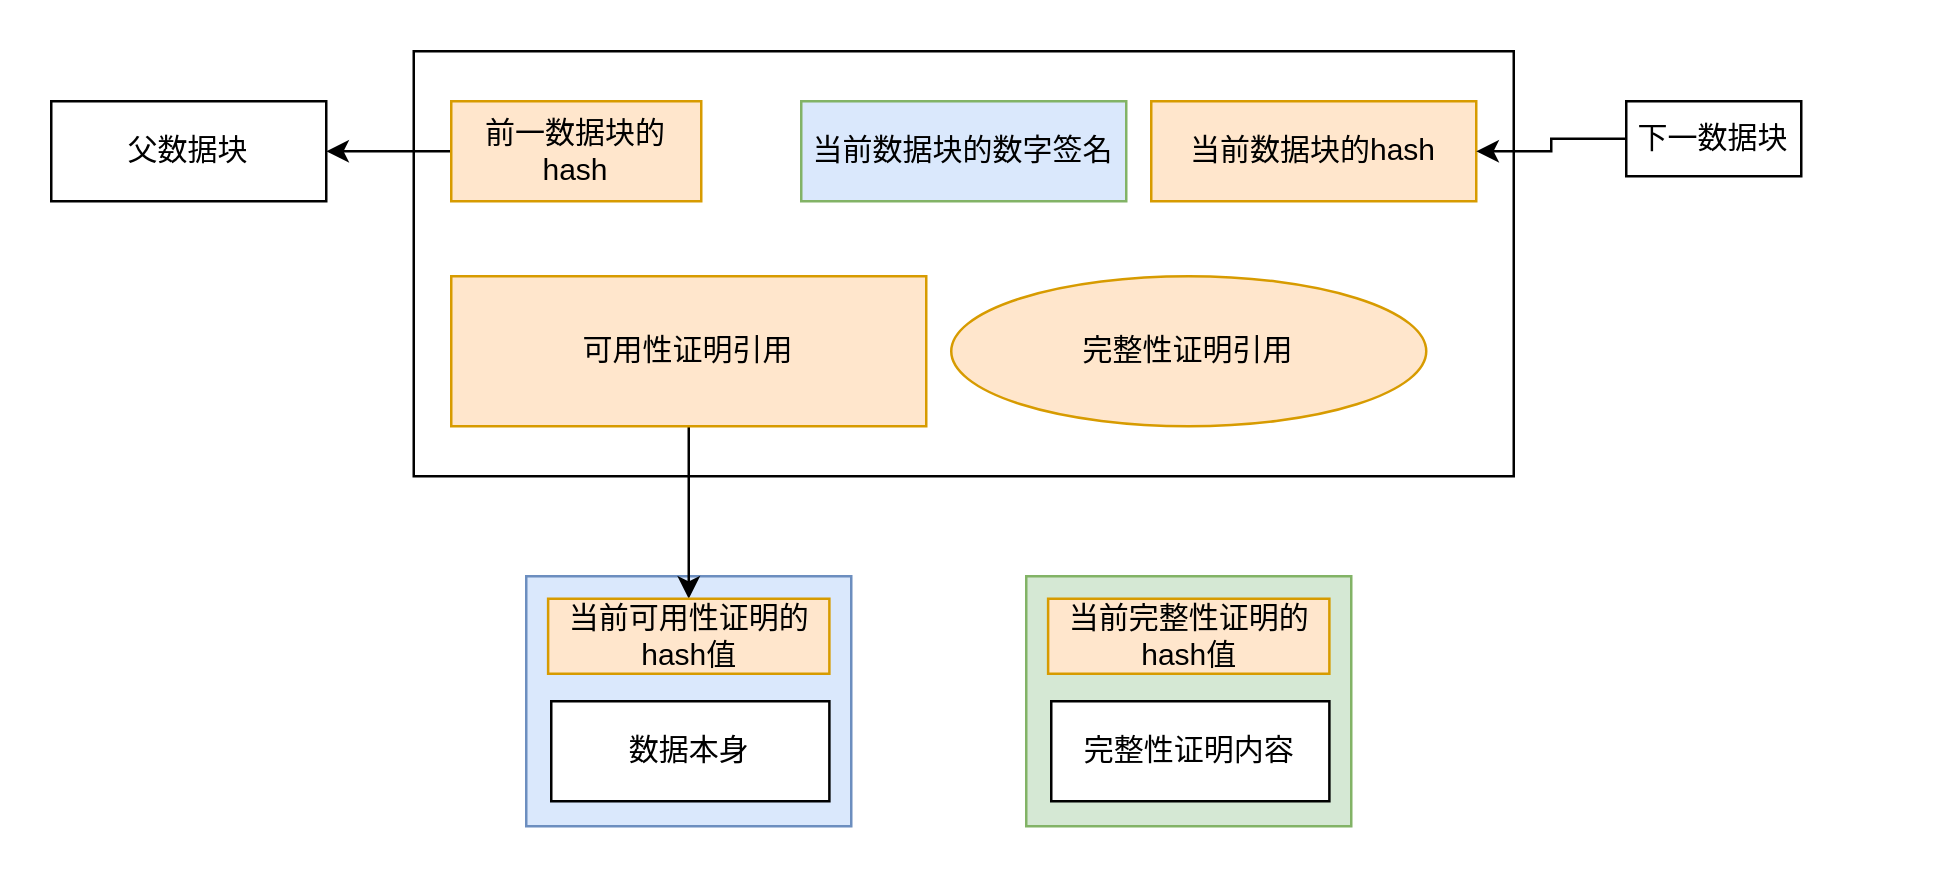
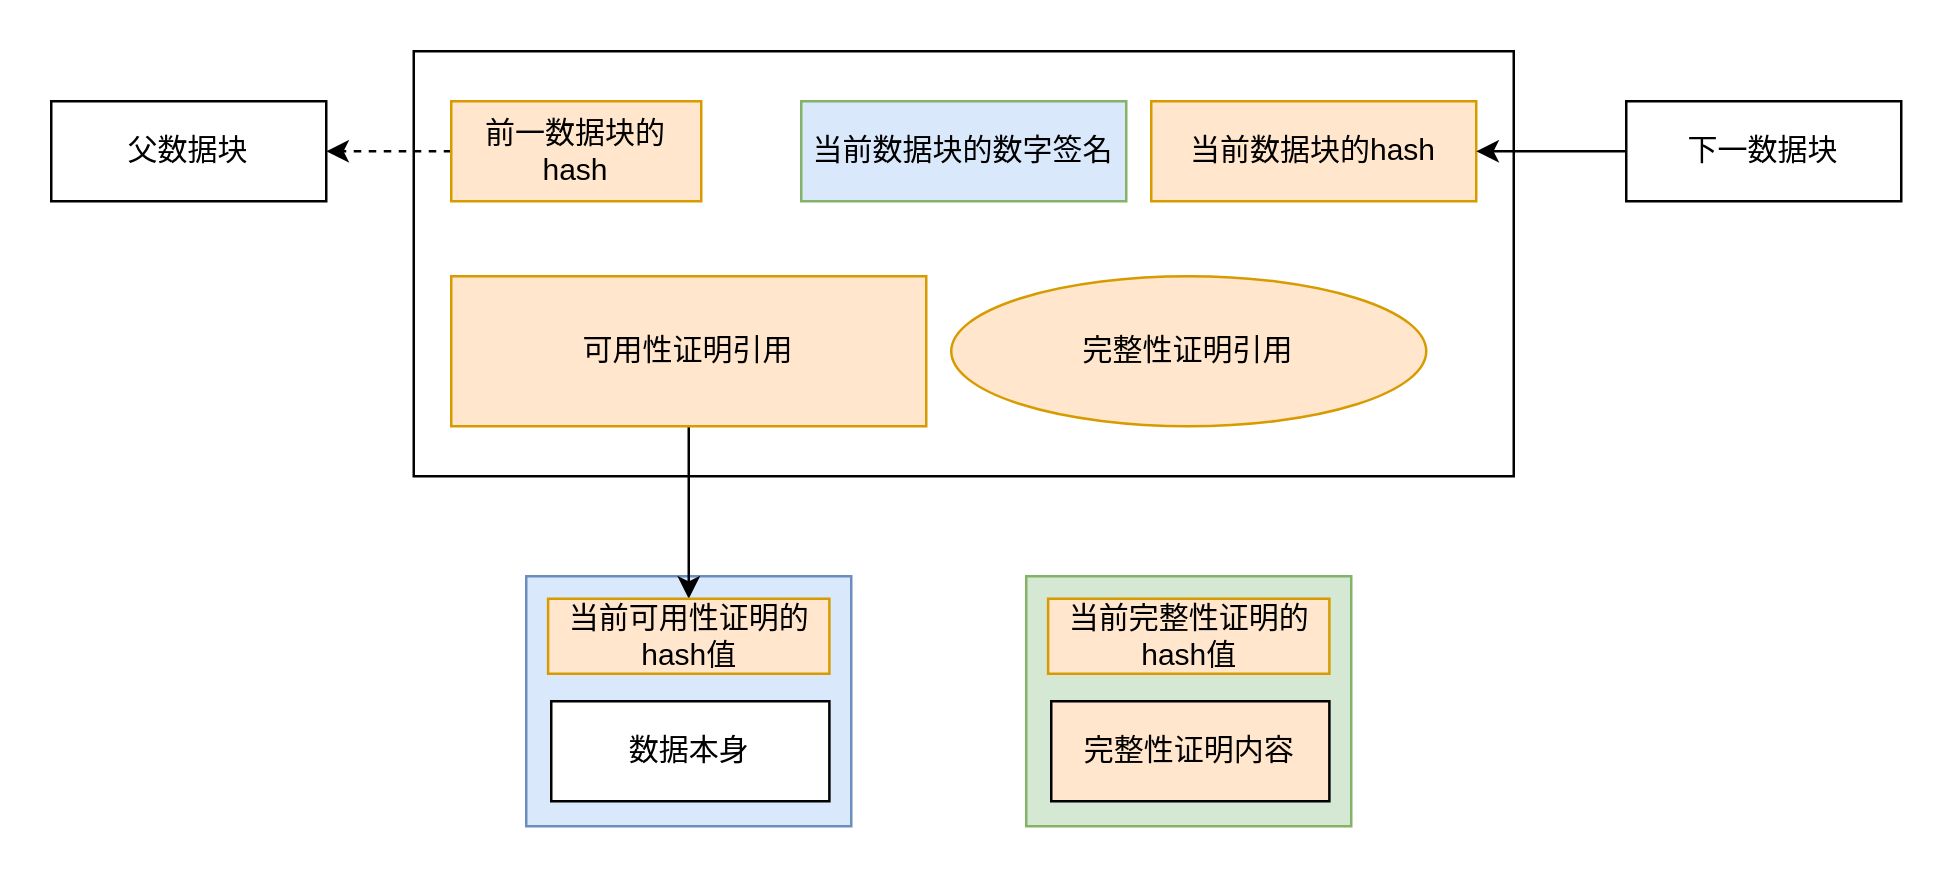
- <mxCell id="16" value="下一数据块" style="rounded=0;whiteSpace=wrap;html=1;" parent="1" vertex="1"><mxGeometry x="650" y="40" width="70" height="30" as="geometry" /></mxCell>
+ <mxCell id="16" value="下一数据块" style="rounded=0;whiteSpace=wrap;html=1;" parent="1" vertex="1"><mxGeometry x="650" y="40" width="110" height="40" as="geometry" /></mxCell>
- <mxCell id="5" value="" style="edgeStyle=orthogonalEdgeStyle;rounded=0;orthogonalLoop=1;jettySize=auto;html=1;" parent="1" source="6" target="12" edge="1"><mxGeometry relative="1" as="geometry" /></mxCell>
+ <mxCell id="5" value="" style="edgeStyle=orthogonalEdgeStyle;rounded=0;orthogonalLoop=1;jettySize=auto;html=1;dashed=1;" parent="1" source="6" target="12" edge="1"><mxGeometry relative="1" as="geometry" /></mxCell>
- <mxCell id="18" value="完整性证明内容" style="rounded=0;whiteSpace=wrap;html=1;" parent="1" vertex="1"><mxGeometry x="420" y="280" width="111.25" height="40" as="geometry" /></mxCell>
+ <mxCell id="18" value="完整性证明内容" style="rounded=0;whiteSpace=wrap;html=1;fillColor=#ffe6cc;" parent="1" vertex="1"><mxGeometry x="420" y="280" width="111.25" height="40" as="geometry" /></mxCell>
